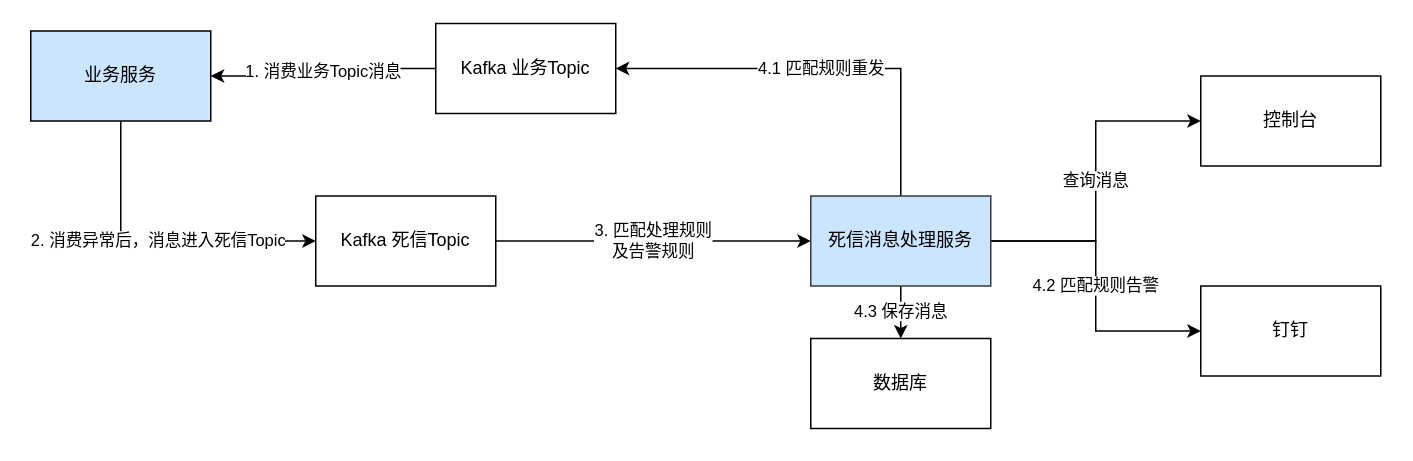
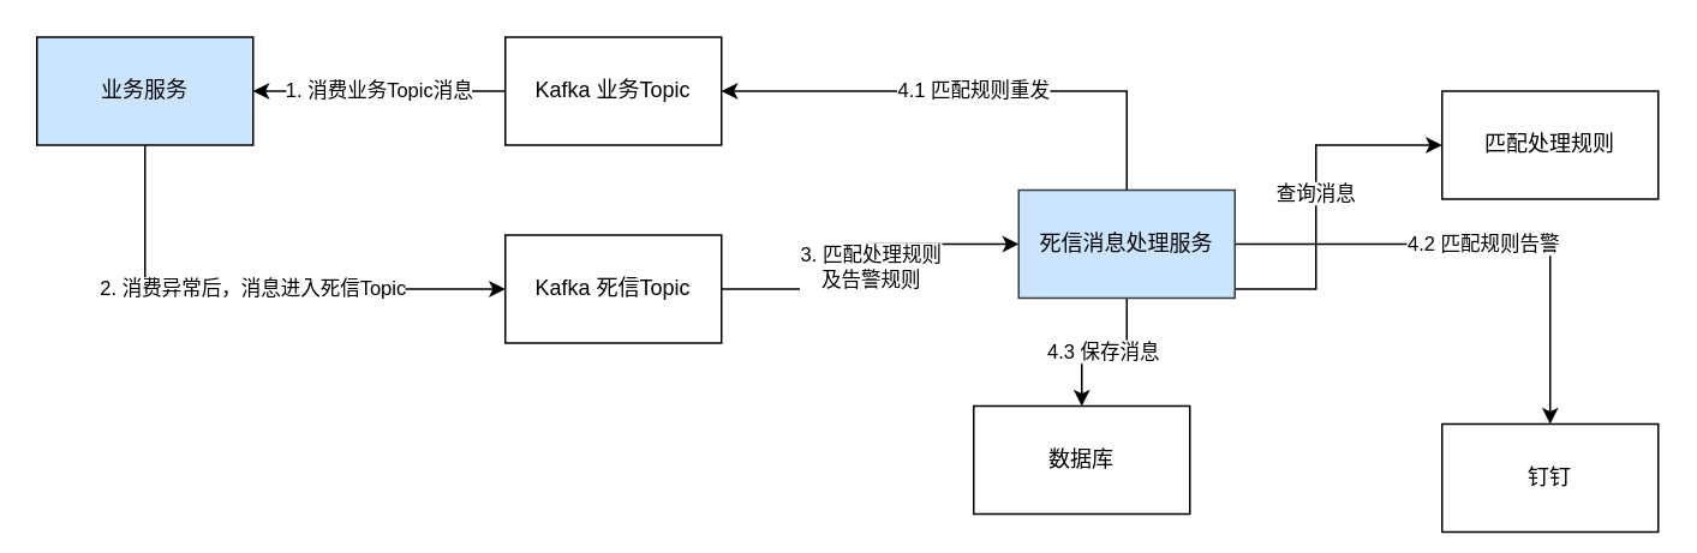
- <mxCell id="5" value="Kafka 业务Topic" style="whiteSpace=wrap;html=1;rounded=0;" vertex="1" parent="1"><mxGeometry x="290" y="15" width="120" height="60" as="geometry" /></mxCell>
+ <mxCell id="5" value="Kafka 业务Topic" style="whiteSpace=wrap;html=1;rounded=0;" vertex="1" parent="1"><mxGeometry x="280" y="20" width="120" height="60" as="geometry" /></mxCell>
- <mxCell id="15" value="控制台" style="rounded=0;whiteSpace=wrap;html=1;" vertex="1" parent="1"><mxGeometry x="800" y="50" width="120" height="60" as="geometry" /></mxCell>
+ <mxCell id="15" value="匹配处理规则" style="rounded=0;whiteSpace=wrap;html=1;" vertex="1" parent="1"><mxGeometry x="800" y="50" width="120" height="60" as="geometry" /></mxCell>
- <mxCell id="7" value="Kafka 死信Topic" style="rounded=0;whiteSpace=wrap;html=1;" vertex="1" parent="1"><mxGeometry x="210" y="130" width="120" height="60" as="geometry" /></mxCell>
+ <mxCell id="7" value="Kafka 死信Topic" style="rounded=0;whiteSpace=wrap;html=1;" vertex="1" parent="1"><mxGeometry x="280" y="130" width="120" height="60" as="geometry" /></mxCell>
- <mxCell id="12" value="死信消息处理服务" style="rounded=0;whiteSpace=wrap;html=1;fillColor=#cce5ff;strokeColor=#36393d;" vertex="1" parent="1"><mxGeometry x="540" y="130" width="120" height="60" as="geometry" /></mxCell>
+ <mxCell id="12" value="死信消息处理服务" style="rounded=0;whiteSpace=wrap;html=1;fillColor=#cce5ff;strokeColor=#36393d;" vertex="1" parent="1"><mxGeometry x="565" y="105" width="120" height="60" as="geometry" /></mxCell>
- <mxCell id="14" value="钉钉" style="rounded=0;whiteSpace=wrap;html=1;" vertex="1" parent="1"><mxGeometry x="800" y="190" width="120" height="60" as="geometry" /></mxCell>
+ <mxCell id="14" value="钉钉" style="rounded=0;whiteSpace=wrap;html=1;" vertex="1" parent="1"><mxGeometry x="800" y="235" width="120" height="60" as="geometry" /></mxCell>
